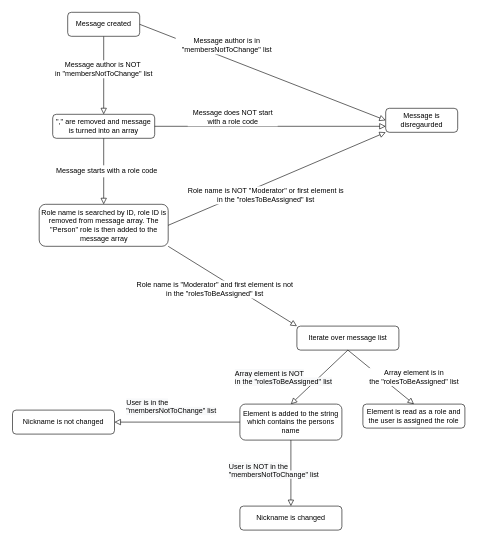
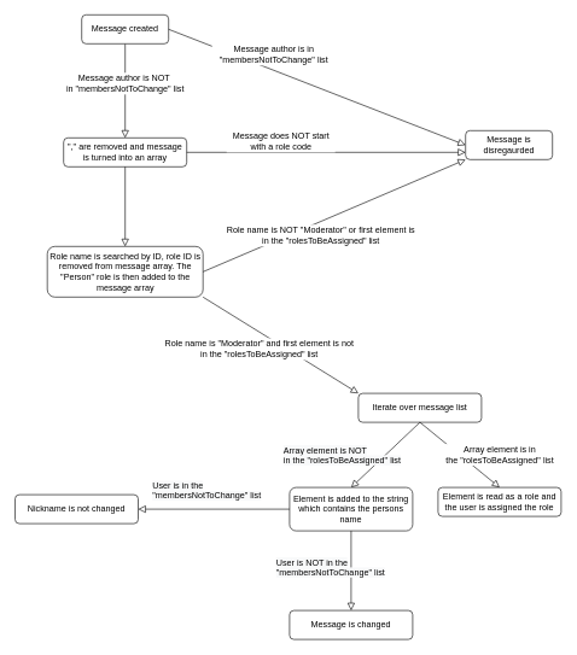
- <mxCell id="12" value="Message starts with a role code" style="text;html=1;align=center;verticalAlign=middle;resizable=0;points=[];autosize=1;strokeColor=none;fillColor=white;" vertex="1" parent="1"><mxGeometry x="87" y="275" width="180" height="20" as="geometry" /></mxCell>
- <mxCell id="26" value="Nickname is changed" style="rounded=1;whiteSpace=wrap;html=1;fontSize=12;glass=0;strokeWidth=1;shadow=0;" vertex="1" parent="1"><mxGeometry x="399" y="843" width="170" height="40" as="geometry" /></mxCell>
+ <mxCell id="26" value="Message is changed" style="rounded=1;whiteSpace=wrap;html=1;fontSize=12;glass=0;strokeWidth=1;shadow=0;" vertex="1" parent="1"><mxGeometry x="399" y="843" width="170" height="40" as="geometry" /></mxCell>
